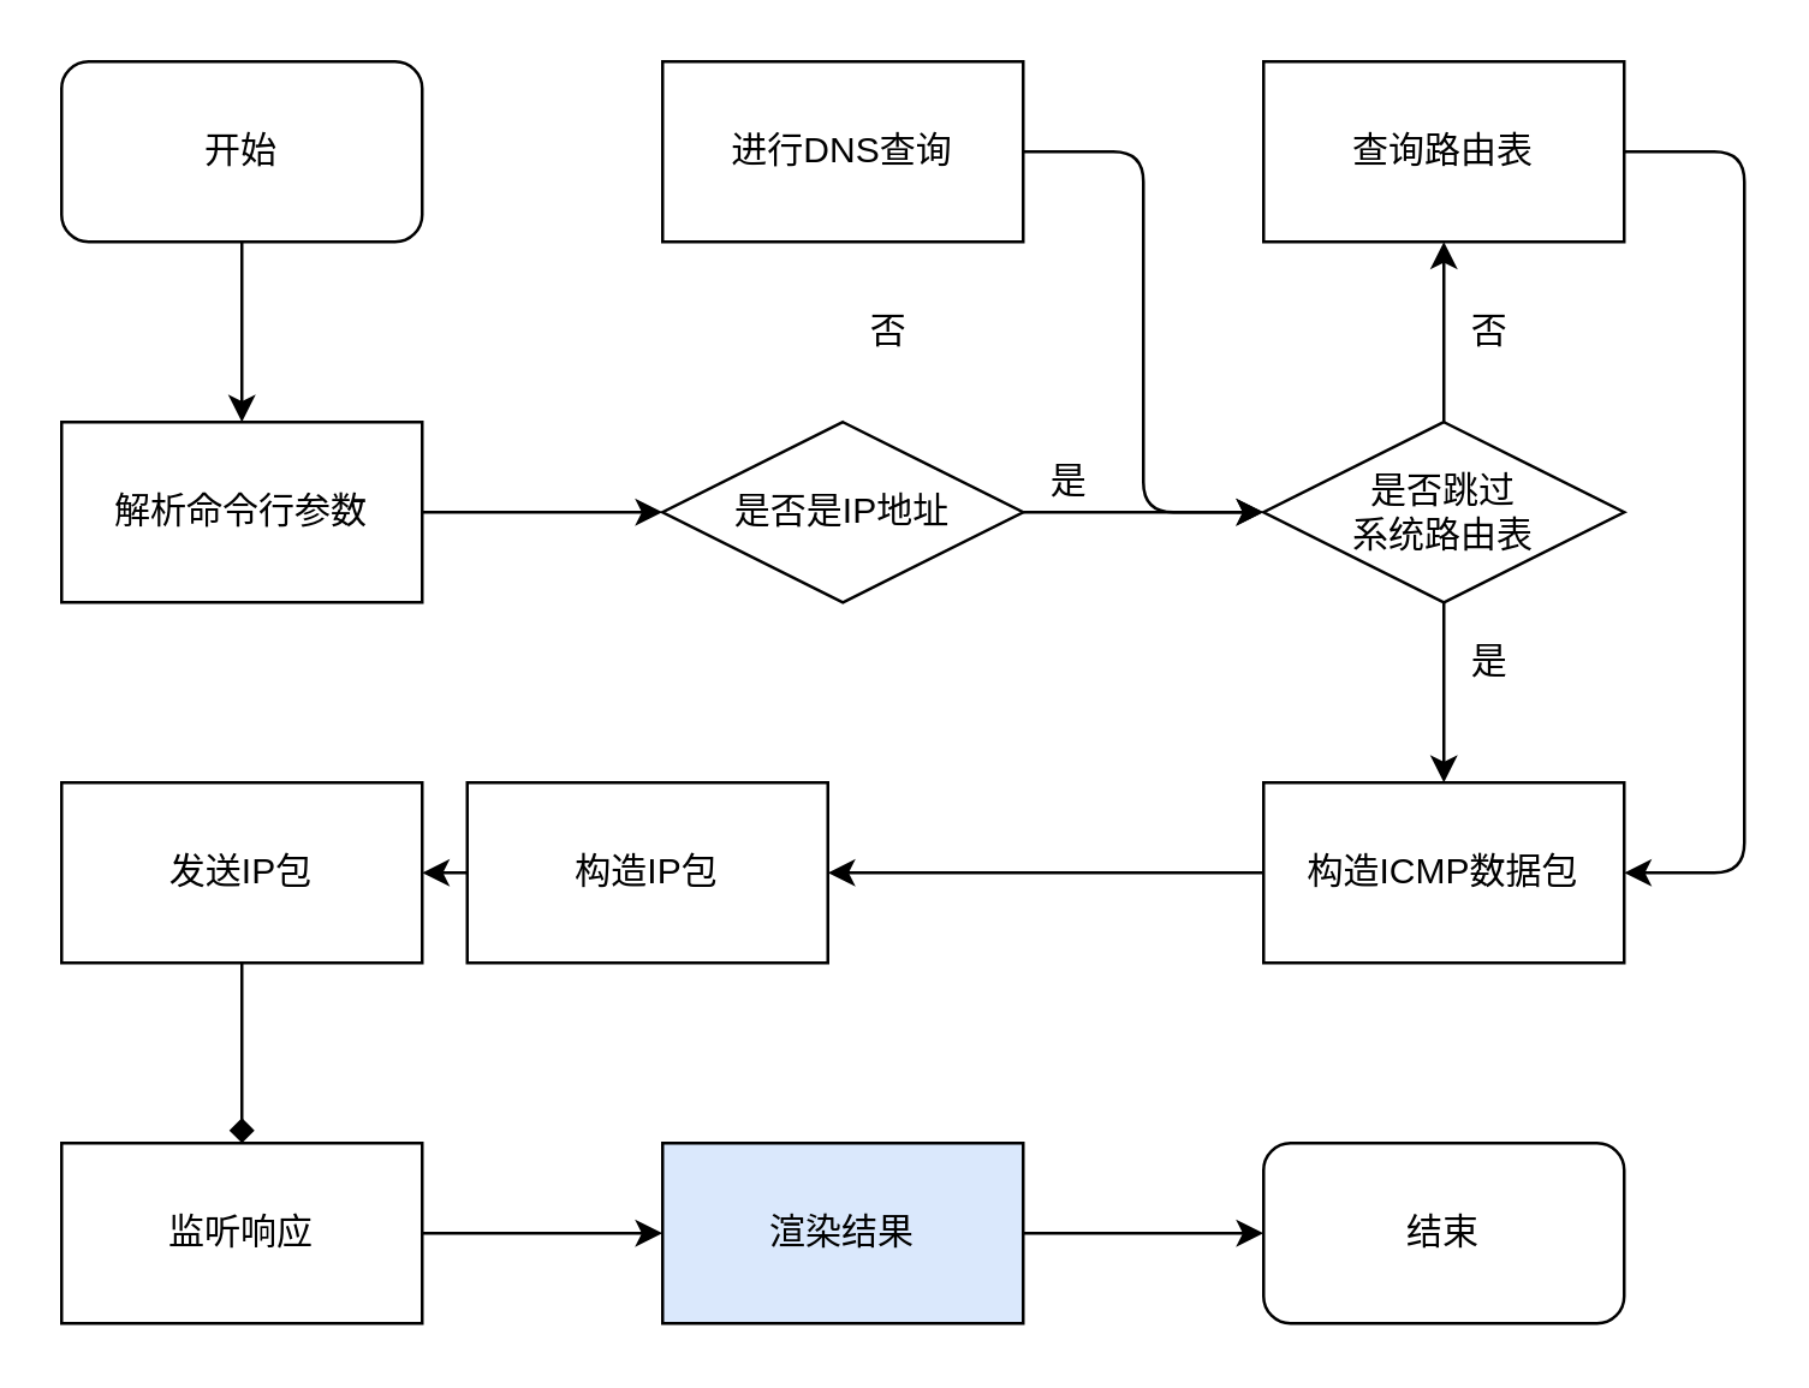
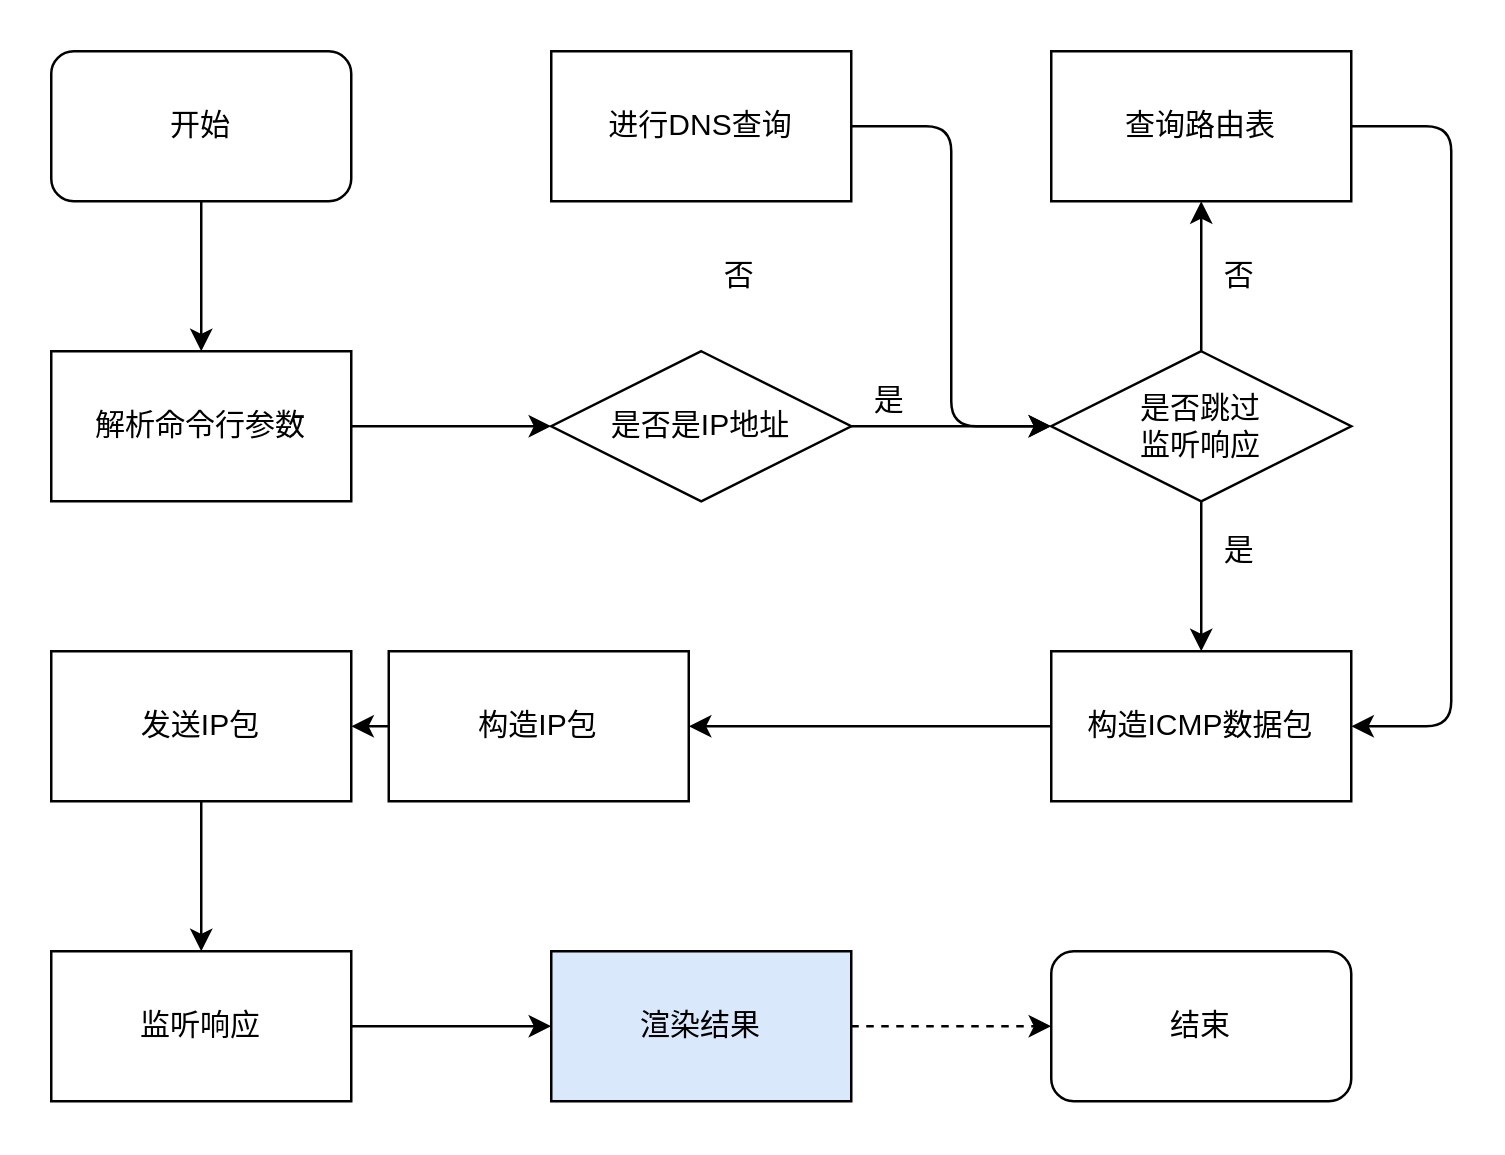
- <mxCell id="8" value="是否跳过&lt;br&gt;系统路由表" style="rhombus;whiteSpace=wrap;html=1;" parent="1" vertex="1"><mxGeometry x="420" y="140" width="120" height="60" as="geometry" /></mxCell>
+ <mxCell id="8" value="是否跳过&lt;br&gt;监听响应" style="rhombus;whiteSpace=wrap;html=1;" parent="1" vertex="1"><mxGeometry x="420" y="140" width="120" height="60" as="geometry" /></mxCell>
- <mxCell id="19" style="edgeStyle=elbowEdgeStyle;elbow=vertical;html=1;endArrow=diamond;" parent="1" source="20" target="23" edge="1"><mxGeometry relative="1" as="geometry" /></mxCell>
+ <mxCell id="19" style="edgeStyle=elbowEdgeStyle;elbow=vertical;html=1;" parent="1" source="20" target="23" edge="1"><mxGeometry relative="1" as="geometry" /></mxCell>
- <mxCell id="25" value="" style="edgeStyle=orthogonalEdgeStyle;rounded=1;html=1;" parent="1" source="26" target="29" edge="1"><mxGeometry relative="1" as="geometry" /></mxCell>
+ <mxCell id="25" value="" style="edgeStyle=orthogonalEdgeStyle;rounded=1;html=1;dashed=1;" parent="1" source="26" target="29" edge="1"><mxGeometry relative="1" as="geometry" /></mxCell>
